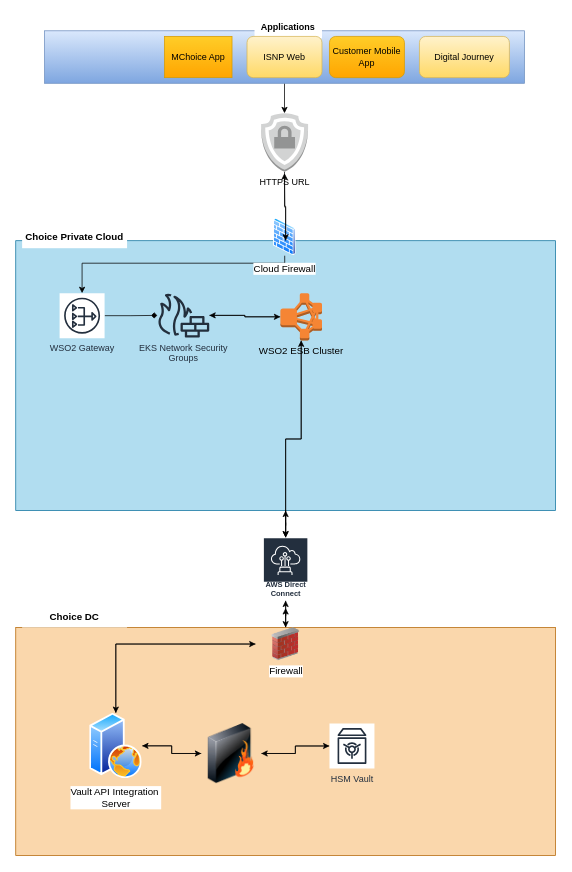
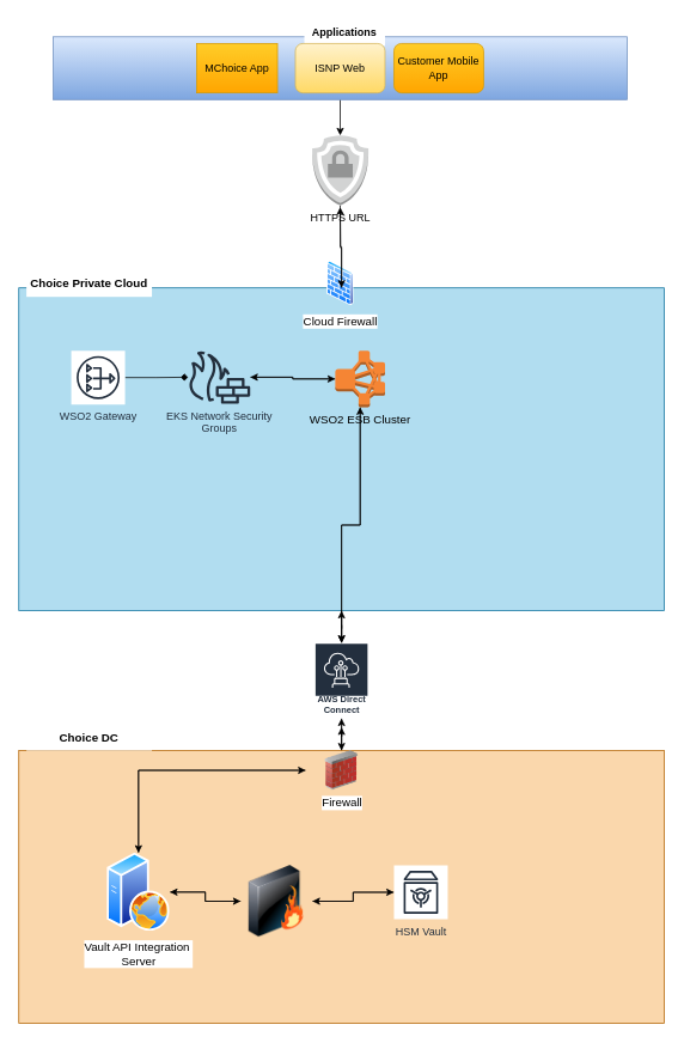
- <mxCell id="11" value="Digital Journey" style="rounded=1;whiteSpace=wrap;html=1;fillColor=#fff2cc;gradientColor=#ffd966;strokeColor=#d6b656;" vertex="1" parent="1"><mxGeometry x="559" y="47.5" width="120" height="55" as="geometry" /></mxCell>
- <mxCell id="3" style="edgeStyle=orthogonalEdgeStyle;rounded=0;orthogonalLoop=1;jettySize=auto;html=1;fontSize=13;" edge="1" parent="1" source="4" target="26"><mxGeometry relative="1" as="geometry"><Array as="points"><mxPoint x="379" y="350" /><mxPoint x="109" y="350" /></Array></mxGeometry></mxCell>
